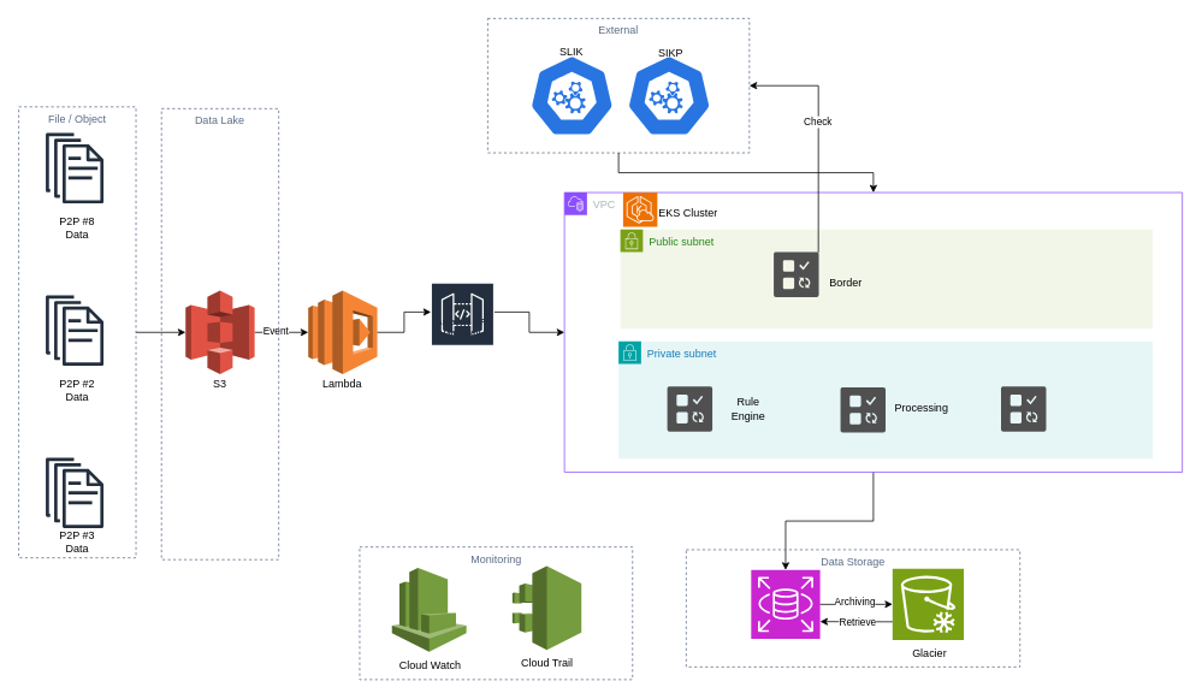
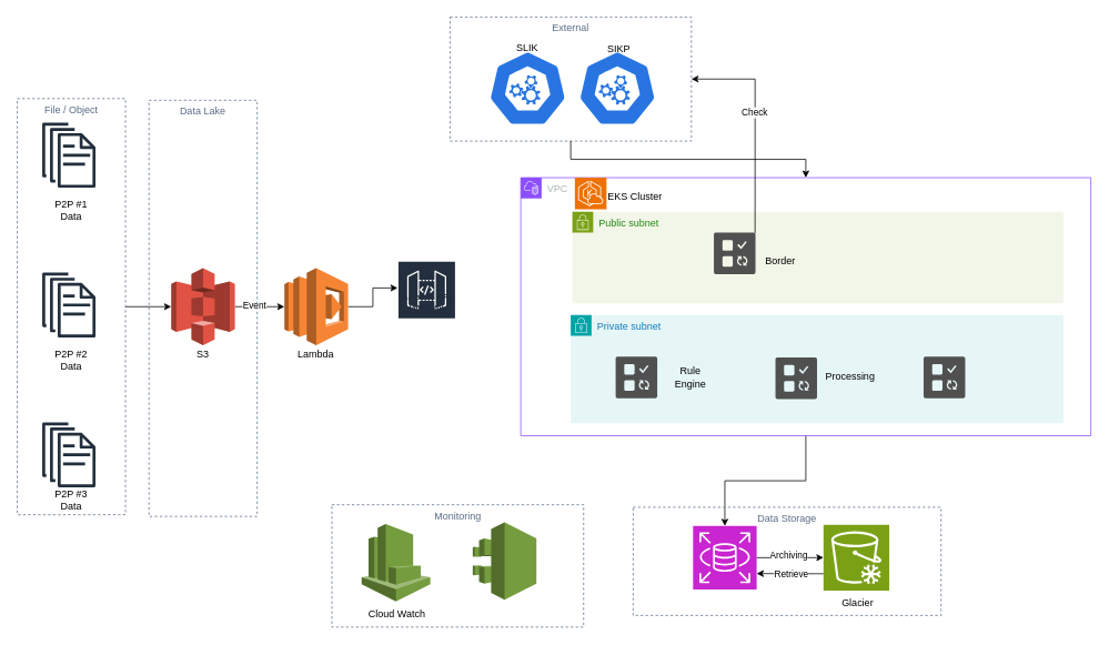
- <mxCell id="40" value="P2P #8 Data" style="text;html=1;align=center;verticalAlign=middle;whiteSpace=wrap;rounded=0;" parent="35" vertex="1"><mxGeometry x="35" y="119" width="60" height="30" as="geometry" /></mxCell>
+ <mxCell id="40" value="P2P #1 Data" style="text;html=1;align=center;verticalAlign=middle;whiteSpace=wrap;rounded=0;" parent="35" vertex="1"><mxGeometry x="35" y="119" width="60" height="30" as="geometry" /></mxCell>
- <mxCell id="9" value="" style="edgeStyle=orthogonalEdgeStyle;rounded=0;orthogonalLoop=1;jettySize=auto;html=1;" parent="1" source="17" target="18" edge="1"><mxGeometry relative="1" as="geometry"><mxPoint x="550" y="339" as="targetPoint" /></mxGeometry></mxCell>
- <mxCell id="49" value="Cloud Trail" style="text;html=1;align=center;verticalAlign=middle;whiteSpace=wrap;rounded=0;" parent="46" vertex="1"><mxGeometry x="177.54" y="114" width="60" height="30" as="geometry" /></mxCell>
